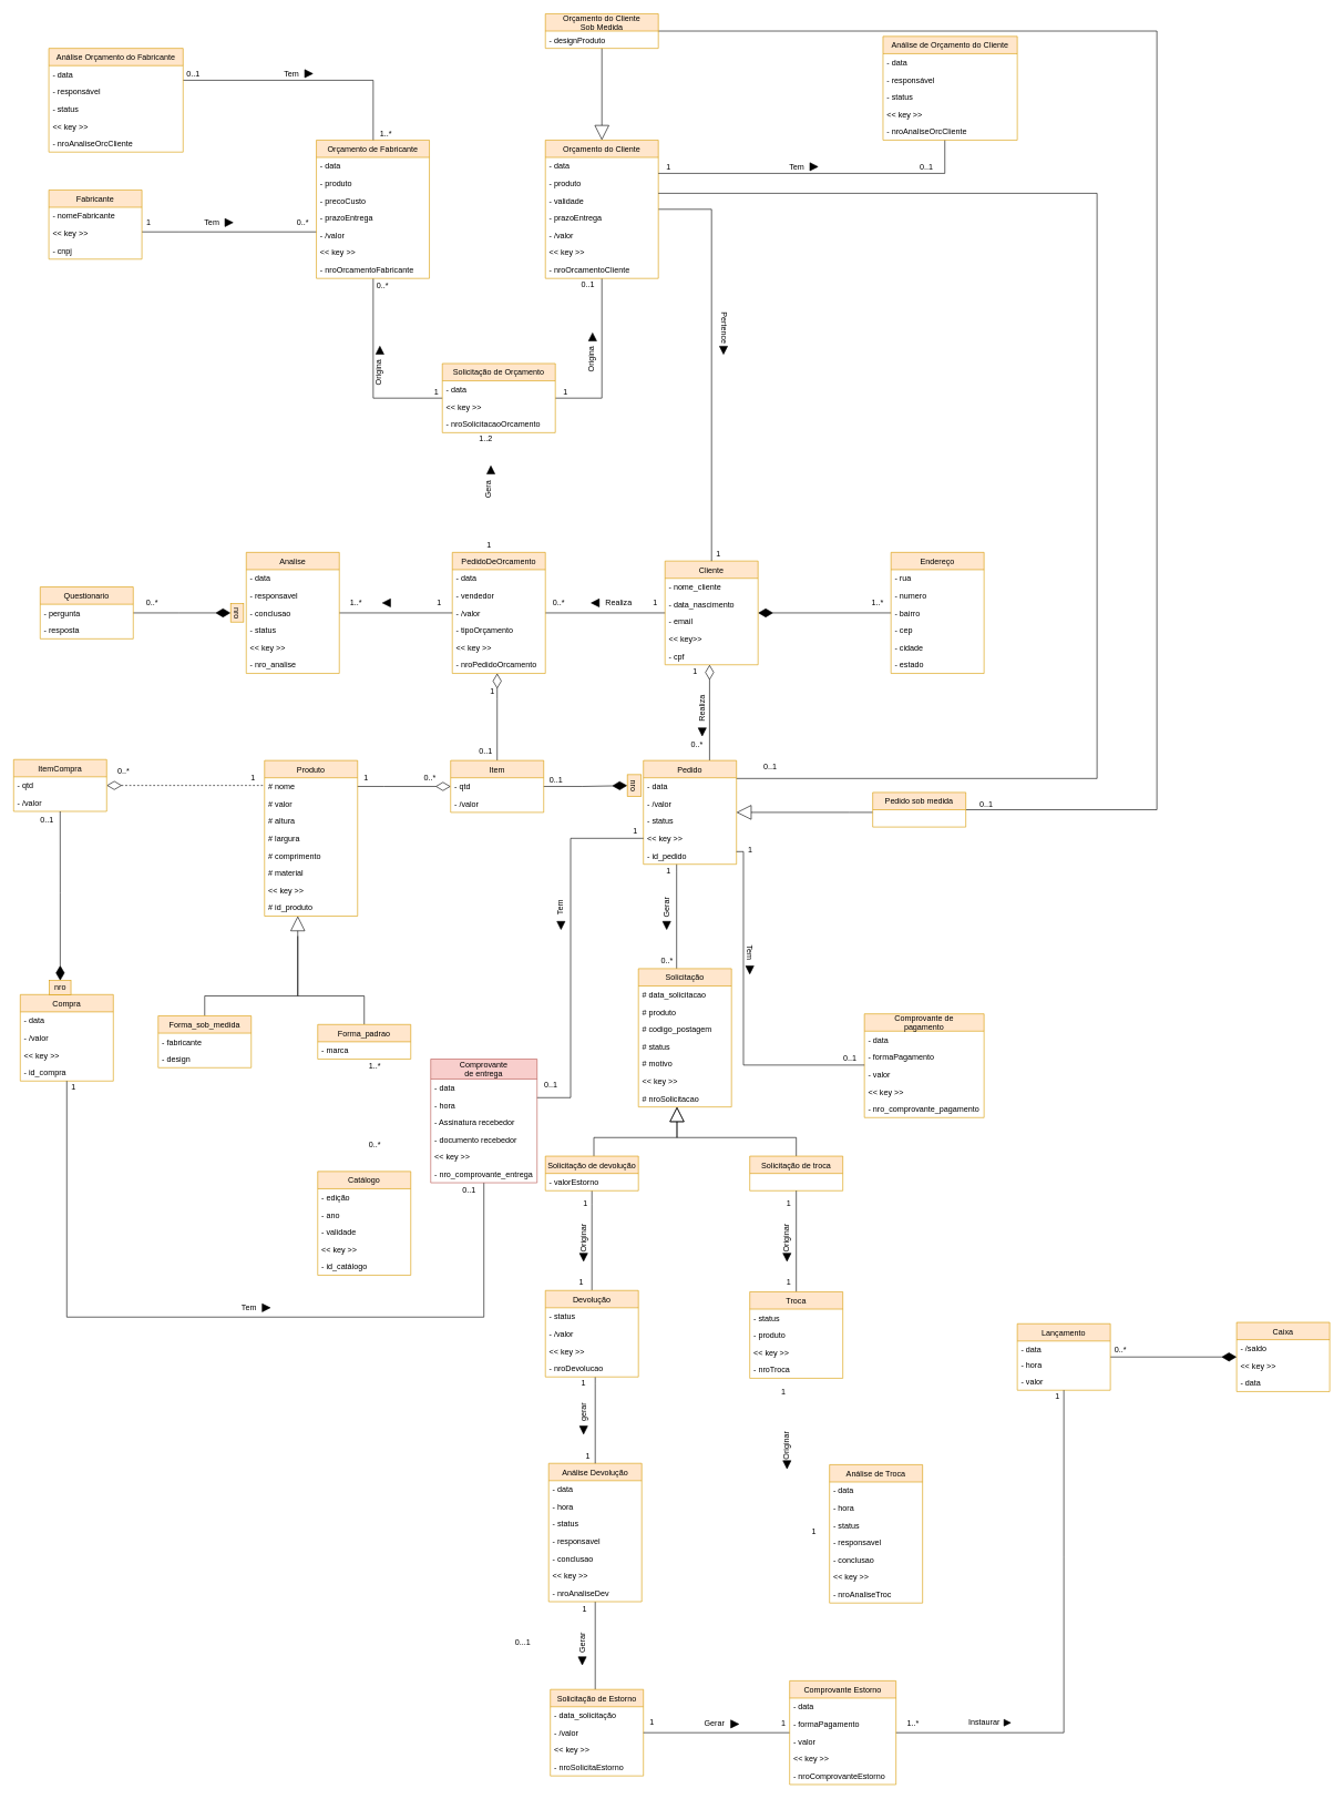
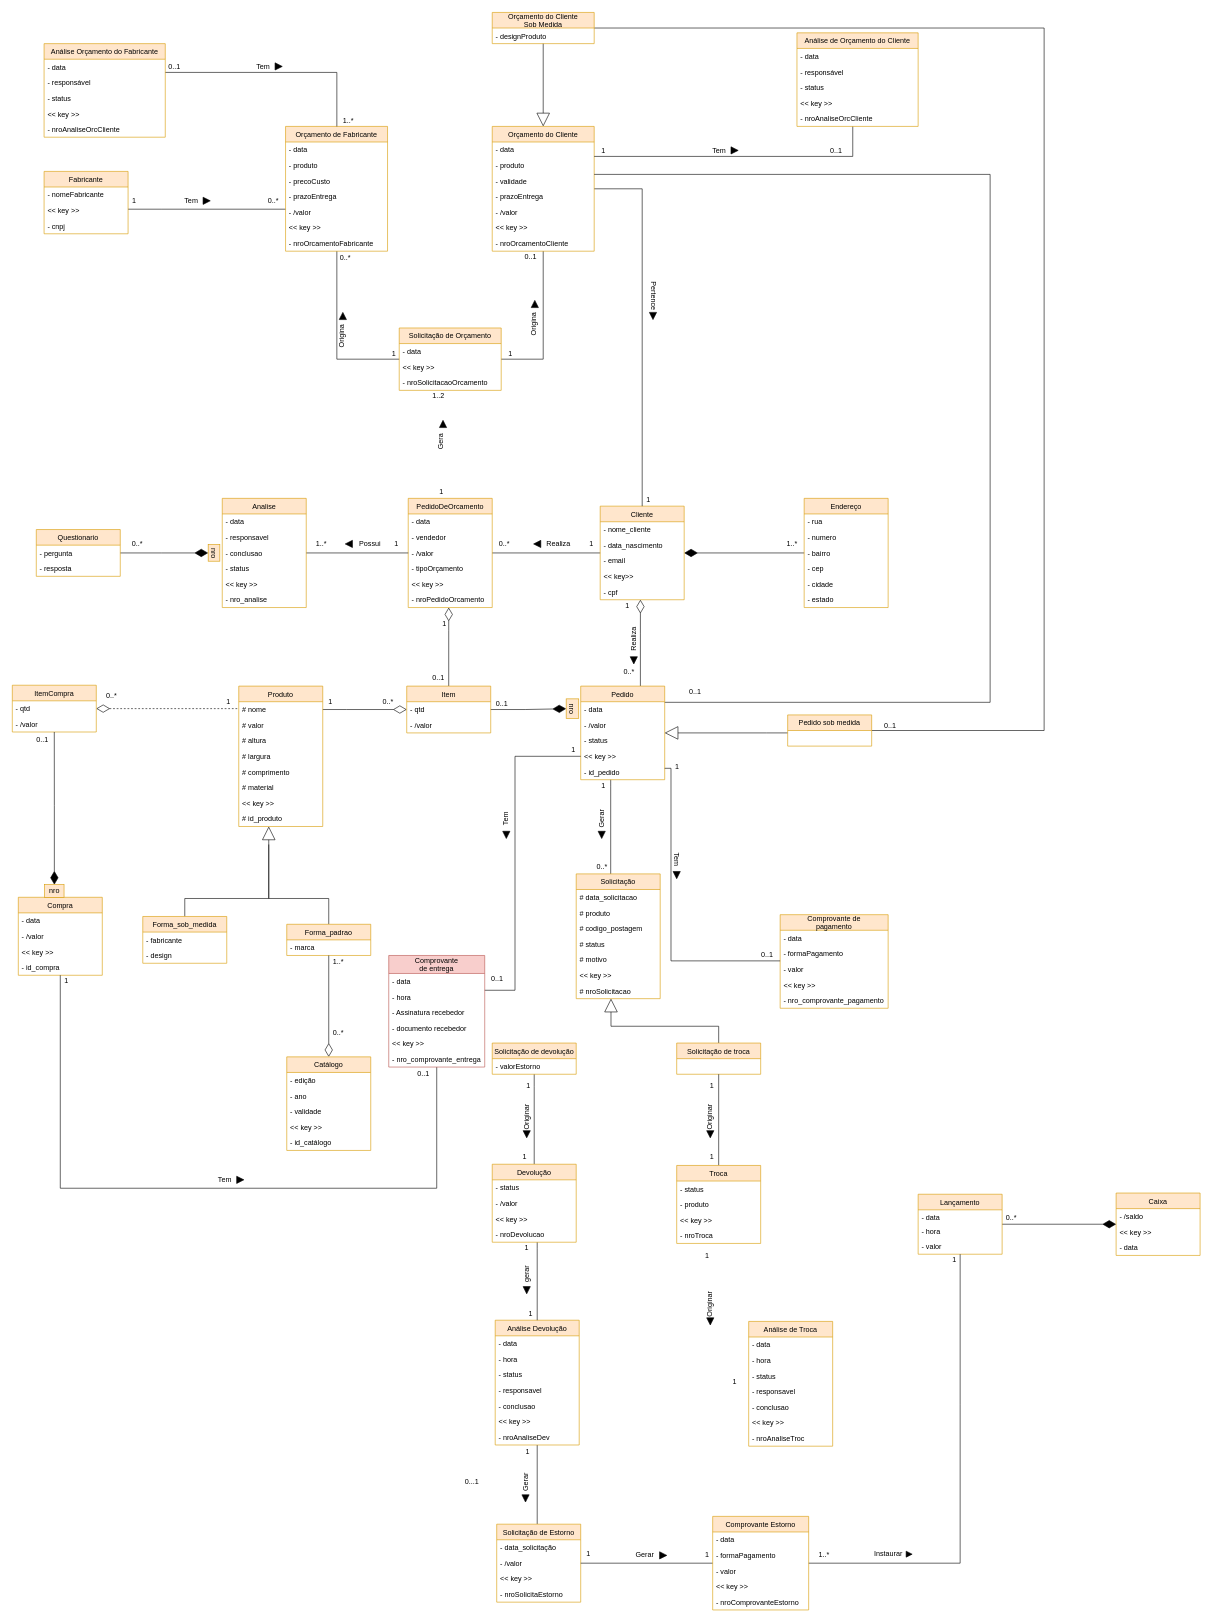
+ <mxCell id="234" value="Possui" style="text;html=1;align=center;verticalAlign=middle;resizable=0;points=[];autosize=1;" parent="232" vertex="1"><mxGeometry x="16" width="50" height="20" as="geometry" /></mxCell>
+ <mxCell id="93" style="edgeStyle=orthogonalEdgeStyle;rounded=0;orthogonalLoop=1;jettySize=auto;html=1;endArrow=none;endFill=0;endSize=20;startSize=20;startArrow=diamondThin;startFill=0;" parent="1" source="94" target="91" edge="1"><mxGeometry relative="1" as="geometry"><Array as="points" /></mxGeometry></mxCell>
- <mxCell id="183" style="edgeStyle=orthogonalEdgeStyle;rounded=0;orthogonalLoop=1;jettySize=auto;html=1;startSize=20;endArrow=block;endFill=0;endSize=20;" parent="1" source="185" target="175" edge="1"><mxGeometry relative="1" as="geometry"><Array as="points"><mxPoint x="893" y="1710" /><mxPoint x="1018" y="1710" /></Array></mxGeometry></mxCell>
